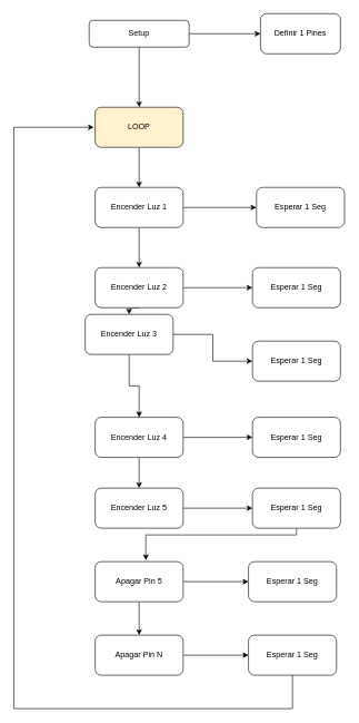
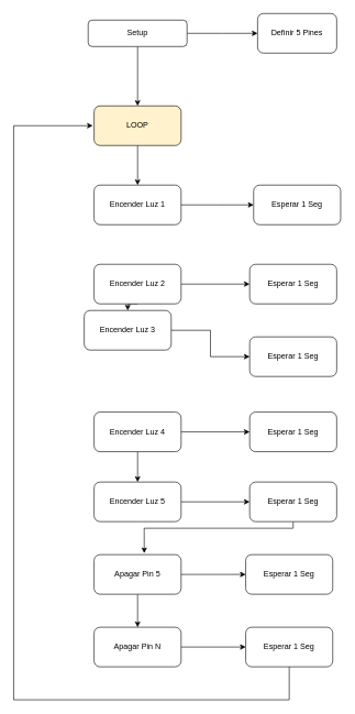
- <mxCell id="5" value="Definir 1 Pines" style="rounded=1;whiteSpace=wrap;html=1;" vertex="1" parent="1"><mxGeometry x="390" y="20" width="120" height="60" as="geometry" /></mxCell>
+ <mxCell id="5" value="Definir 5 Pines" style="rounded=1;whiteSpace=wrap;html=1;" vertex="1" parent="1"><mxGeometry x="390" y="20" width="120" height="60" as="geometry" /></mxCell>
- <mxCell id="8" style="edgeStyle=orthogonalEdgeStyle;rounded=0;orthogonalLoop=1;jettySize=auto;html=1;exitX=0.5;exitY=1;exitDx=0;exitDy=0;" edge="1" parent="1" source="9" target="13"><mxGeometry relative="1" as="geometry" /></mxCell>
- <mxCell id="16" style="edgeStyle=orthogonalEdgeStyle;rounded=0;orthogonalLoop=1;jettySize=auto;html=1;entryX=0.5;entryY=0;entryDx=0;entryDy=0;" edge="1" parent="1" source="17" target="21"><mxGeometry relative="1" as="geometry" /></mxCell>
